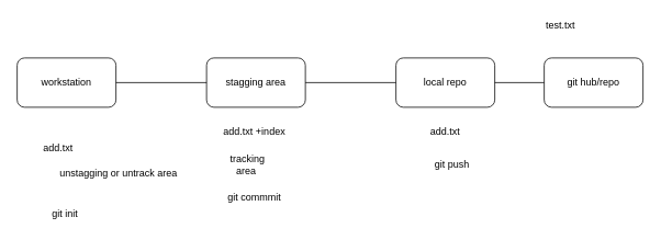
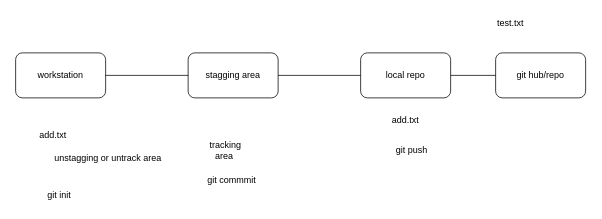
- <mxCell id="7" value="add.txt +index&amp;nbsp;" style="text;html=1;strokeColor=none;fillColor=none;align=center;verticalAlign=middle;whiteSpace=wrap;rounded=0;" vertex="1" parent="1"><mxGeometry x="260" y="150" width="100" height="20" as="geometry" /></mxCell>
